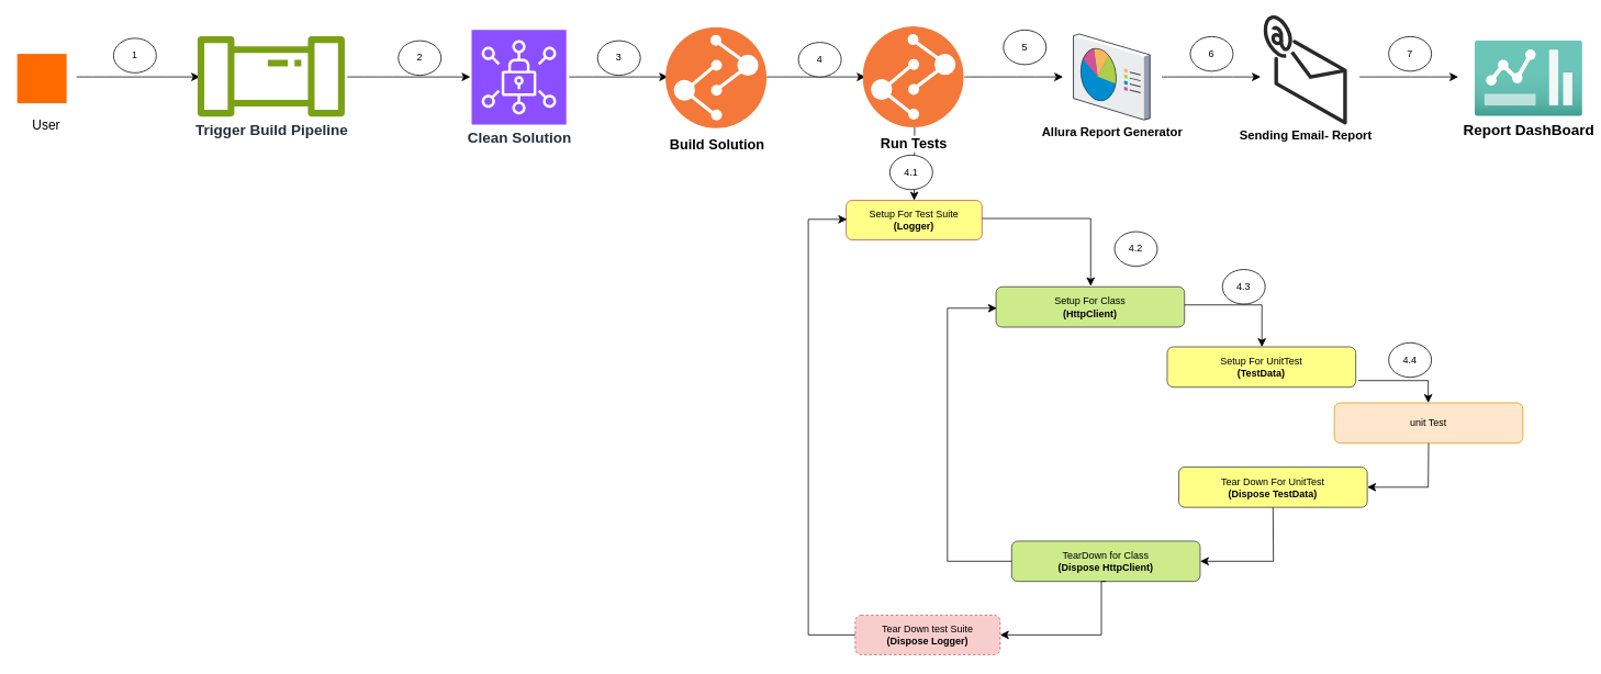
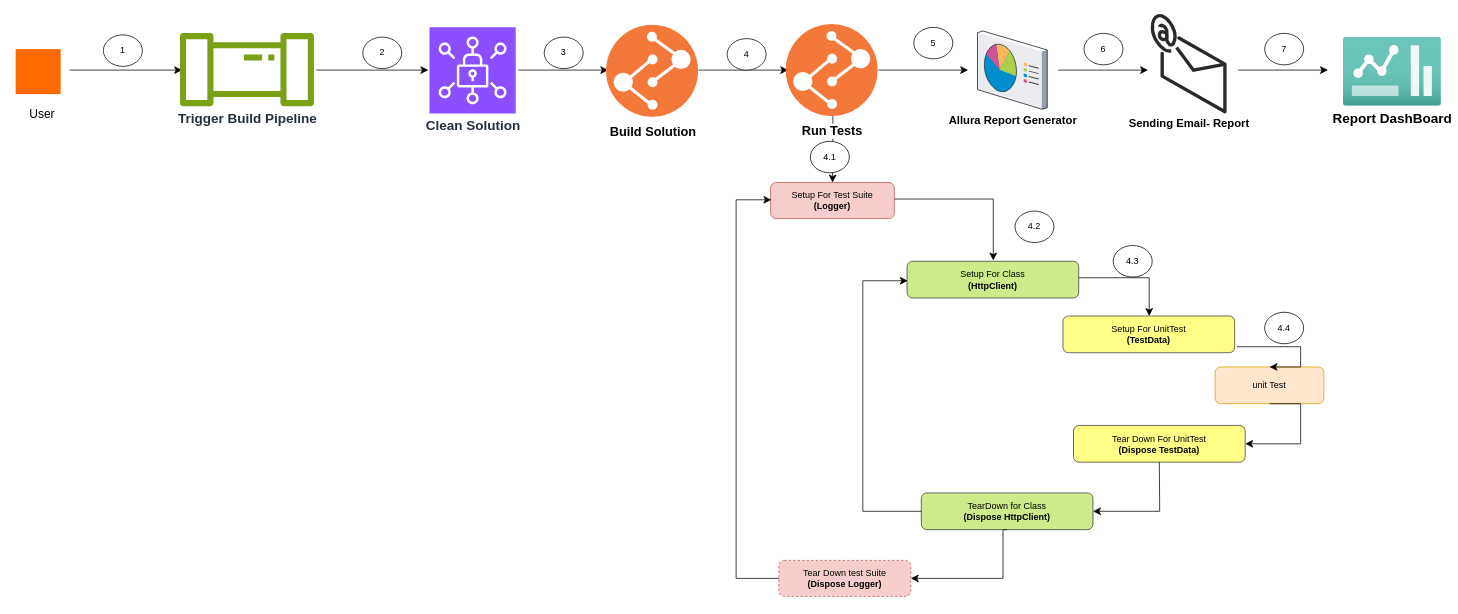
- <mxCell id="7" value="Setup&lt;span style=&quot;background-color: transparent; color: light-dark(rgb(0, 0, 0), rgb(255, 255, 255));&quot;&gt;&amp;nbsp;For Test Suite&lt;/span&gt;&lt;div&gt;&lt;div&gt;&lt;b&gt;(Logger)&lt;/b&gt;&lt;/div&gt;&lt;/div&gt;" style="whiteSpace=wrap;html=1;fillColor=#ffff88;strokeColor=#b85450;rounded=1;" parent="1" vertex="1"><mxGeometry x="1027" y="243" width="165" height="48" as="geometry" /></mxCell>
+ <mxCell id="7" value="Setup&lt;span style=&quot;background-color: transparent; color: light-dark(rgb(0, 0, 0), rgb(255, 255, 255));&quot;&gt;&amp;nbsp;For Test Suite&lt;/span&gt;&lt;div&gt;&lt;div&gt;&lt;b&gt;(Logger)&lt;/b&gt;&lt;/div&gt;&lt;/div&gt;" style="whiteSpace=wrap;html=1;fillColor=#f8cecc;strokeColor=#b85450;rounded=1;" parent="1" vertex="1"><mxGeometry x="1027" y="243" width="165" height="48" as="geometry" /></mxCell>
- <mxCell id="10" value="unit Test" style="whiteSpace=wrap;html=1;fillColor=#ffe6cc;strokeColor=#d79b00;rounded=1;" parent="1" vertex="1"><mxGeometry x="1620" y="489" width="229" height="49" as="geometry" /></mxCell>
+ <mxCell id="10" value="unit Test" style="whiteSpace=wrap;html=1;fillColor=#ffe6cc;strokeColor=#d79b00;rounded=1;" parent="1" vertex="1"><mxGeometry x="1620" y="489" width="145" height="49" as="geometry" /></mxCell>
